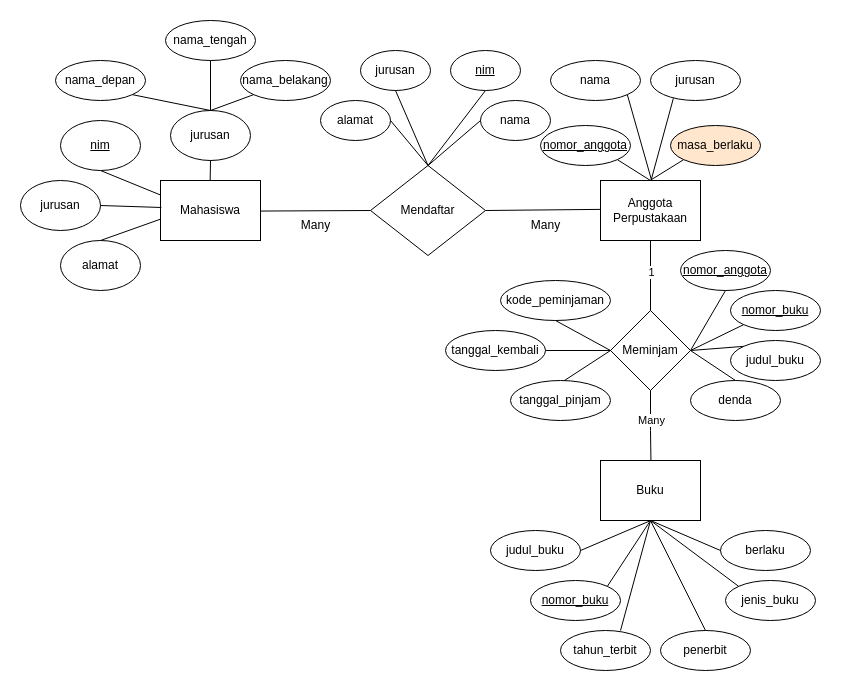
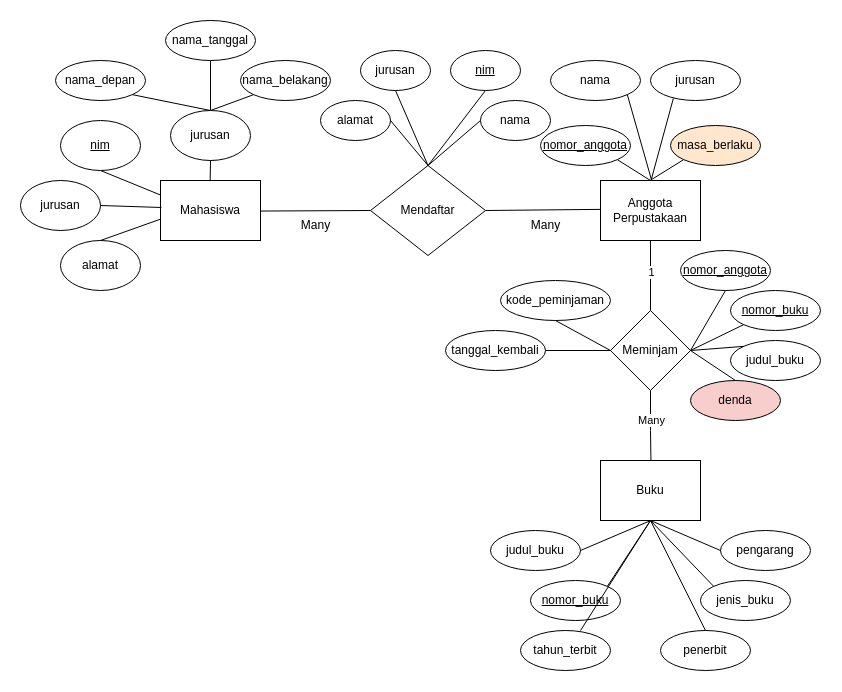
- <mxCell id="11" value="nama_tengah" style="ellipse;whiteSpace=wrap;html=1;align=center;" vertex="1" parent="1"><mxGeometry x="165" y="20" width="90" height="40" as="geometry" /></mxCell>
+ <mxCell id="11" value="nama_tanggal" style="ellipse;whiteSpace=wrap;html=1;align=center;" vertex="1" parent="1"><mxGeometry x="165" y="20" width="90" height="40" as="geometry" /></mxCell>
- <mxCell id="51" value="" style="endArrow=none;html=1;rounded=0;entryX=0;entryY=0.5;entryDx=0;entryDy=0;exitX=0.538;exitY=0.003;exitDx=0;exitDy=0;exitPerimeter=0;" edge="1" parent="1" source="46" target="39"><mxGeometry relative="1" as="geometry"><mxPoint x="470" y="390" as="sourcePoint" /><mxPoint x="630" y="390" as="targetPoint" /></mxGeometry></mxCell>
- <mxCell id="46" value="tanggal_pinjam" style="ellipse;whiteSpace=wrap;html=1;align=center;" vertex="1" parent="1"><mxGeometry x="510" y="380" width="100" height="40" as="geometry" /></mxCell>
- <mxCell id="47" value="denda" style="ellipse;whiteSpace=wrap;html=1;align=center;" vertex="1" parent="1"><mxGeometry x="690" y="380" width="90" height="40" as="geometry" /></mxCell>
+ <mxCell id="47" value="denda" style="ellipse;whiteSpace=wrap;html=1;align=center;fillColor=#f8cecc;" vertex="1" parent="1"><mxGeometry x="690" y="380" width="90" height="40" as="geometry" /></mxCell>
- <mxCell id="63" value="berlaku" style="ellipse;whiteSpace=wrap;html=1;align=center;" vertex="1" parent="1"><mxGeometry x="720" y="530" width="90" height="40" as="geometry" /></mxCell>
+ <mxCell id="63" value="pengarang" style="ellipse;whiteSpace=wrap;html=1;align=center;" vertex="1" parent="1"><mxGeometry x="720" y="530" width="90" height="40" as="geometry" /></mxCell>
- <mxCell id="60" value="jenis_buku" style="ellipse;whiteSpace=wrap;html=1;align=center;" vertex="1" parent="1"><mxGeometry x="725" y="580" width="90" height="40" as="geometry" /></mxCell>
+ <mxCell id="60" value="jenis_buku" style="ellipse;whiteSpace=wrap;html=1;align=center;" vertex="1" parent="1"><mxGeometry x="700" y="580" width="90" height="40" as="geometry" /></mxCell>
- <mxCell id="61" value="tahun_terbit" style="ellipse;whiteSpace=wrap;html=1;align=center;" vertex="1" parent="1"><mxGeometry x="560" y="630" width="90" height="40" as="geometry" /></mxCell>
+ <mxCell id="61" value="tahun_terbit" style="ellipse;whiteSpace=wrap;html=1;align=center;" vertex="1" parent="1"><mxGeometry x="520" y="630" width="90" height="40" as="geometry" /></mxCell>
